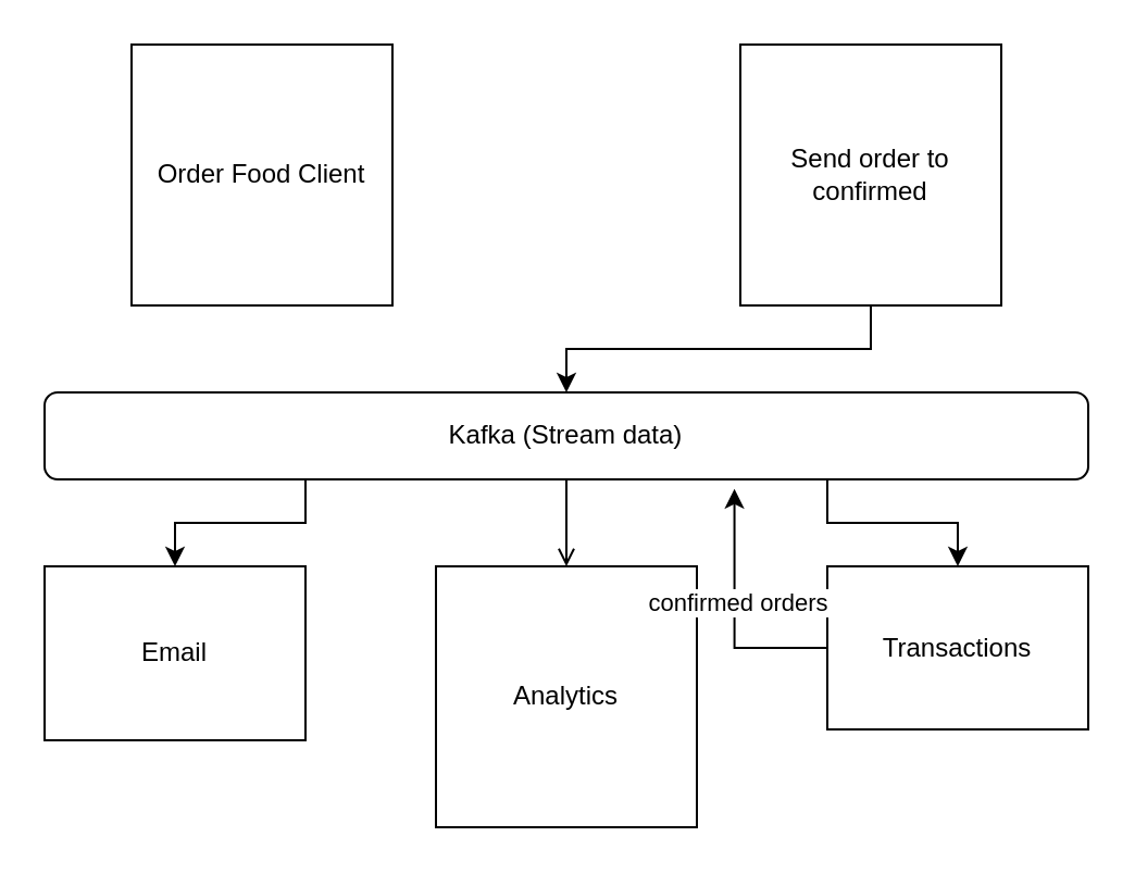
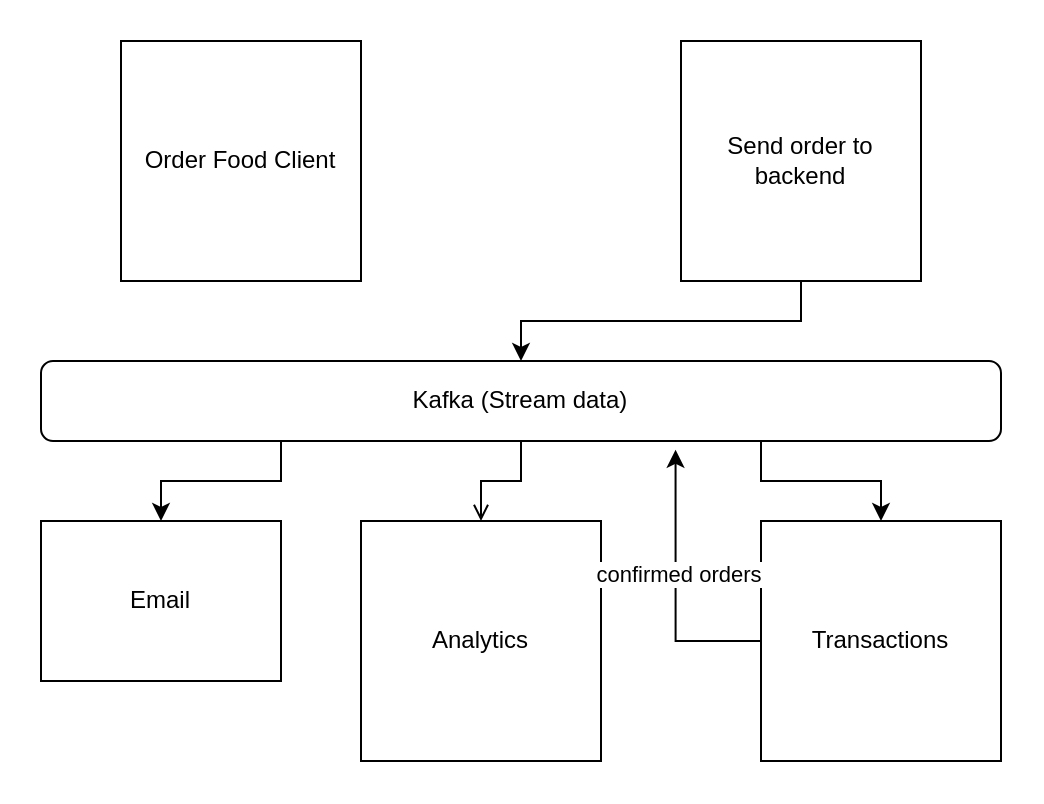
- <mxCell id="4" value="Send order to confirmed" style="whiteSpace=wrap;html=1;aspect=fixed;" vertex="1" parent="1"><mxGeometry x="340" y="20" width="120" height="120" as="geometry" /></mxCell>
+ <mxCell id="4" value="Send order to backend" style="whiteSpace=wrap;html=1;aspect=fixed;" vertex="1" parent="1"><mxGeometry x="340" y="20" width="120" height="120" as="geometry" /></mxCell>
- <mxCell id="11" value="Transactions" style="whiteSpace=wrap;html=1;aspect=fixed;" vertex="1" parent="1"><mxGeometry x="380" y="260" width="120" height="75" as="geometry" /></mxCell>
+ <mxCell id="11" value="Transactions" style="whiteSpace=wrap;html=1;aspect=fixed;" vertex="1" parent="1"><mxGeometry x="380" y="260" width="120" height="120" as="geometry" /></mxCell>
- <mxCell id="10" value="Analytics" style="whiteSpace=wrap;html=1;aspect=fixed;" vertex="1" parent="1"><mxGeometry x="200" y="260" width="120" height="120" as="geometry" /></mxCell>
+ <mxCell id="10" value="Analytics" style="whiteSpace=wrap;html=1;aspect=fixed;" vertex="1" parent="1"><mxGeometry x="180" y="260" width="120" height="120" as="geometry" /></mxCell>
